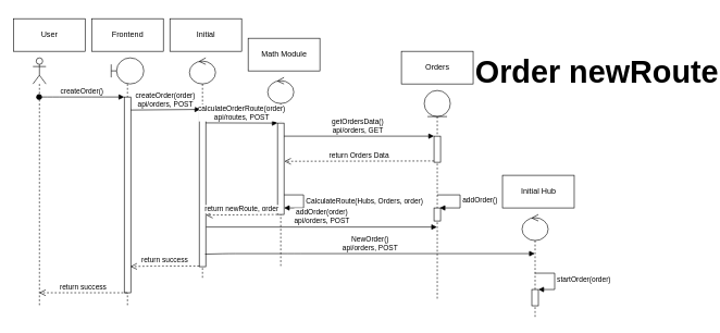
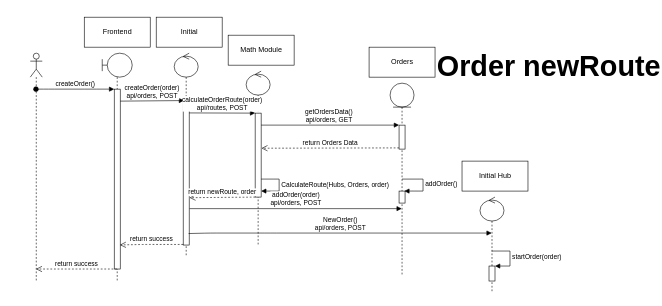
- <mxCell id="11" value="User" style="html=1;" parent="1" vertex="1"><mxGeometry x="20" y="28" width="110" height="50" as="geometry" /></mxCell>
